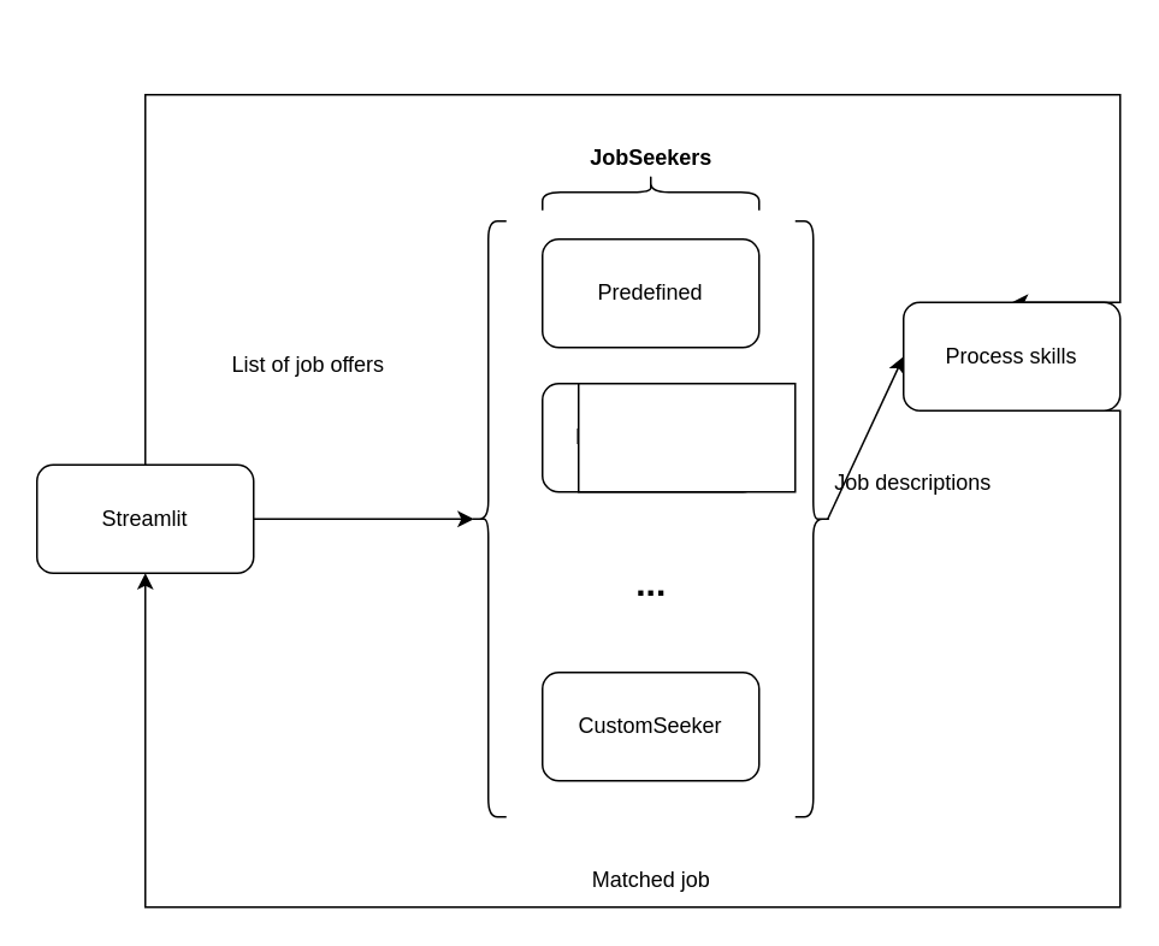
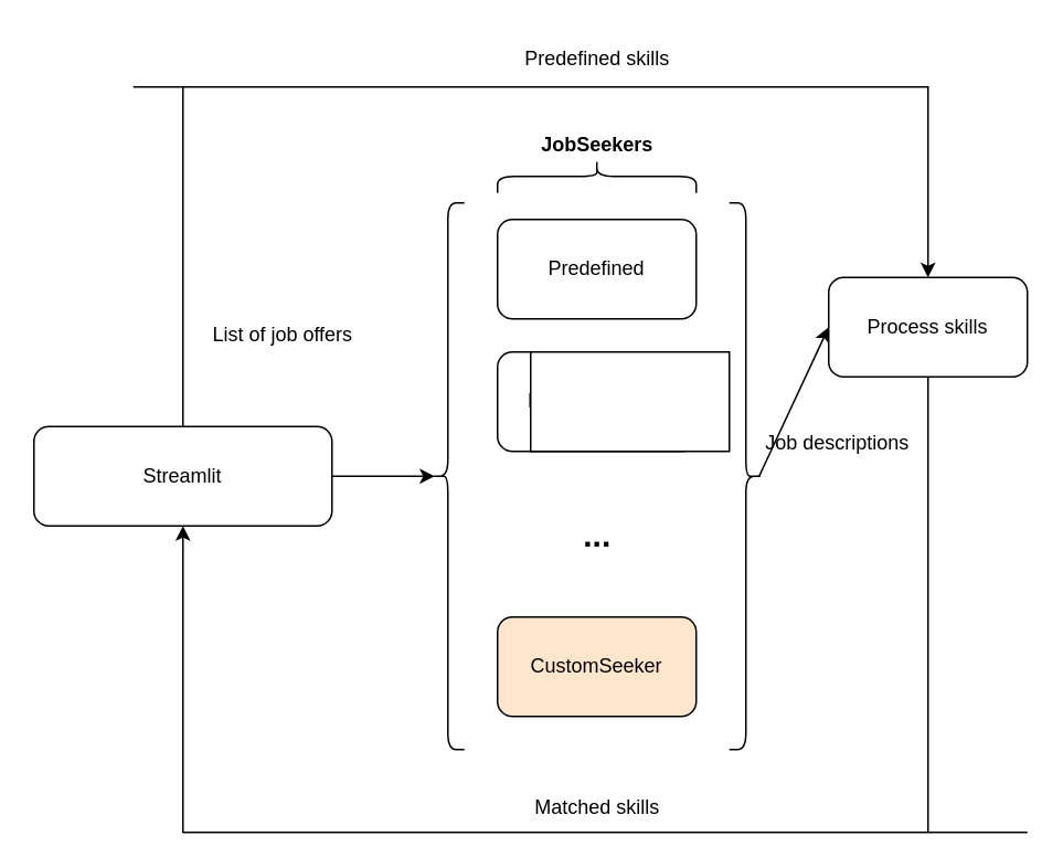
+ <mxCell id="18" value="Predefined skills" style="text;html=1;align=center;verticalAlign=middle;resizable=0;points=[];autosize=1;strokeColor=none;fillColor=none;" parent="1" vertex="1"><mxGeometry x="305" y="20" width="110" height="30" as="geometry" /></mxCell>
- <mxCell id="4" value="Streamlit" style="rounded=1;whiteSpace=wrap;html=1;" parent="1" vertex="1"><mxGeometry x="20" y="257" width="120" height="60" as="geometry" /></mxCell>
+ <mxCell id="4" value="Streamlit" style="rounded=1;whiteSpace=wrap;html=1;" parent="1" vertex="1"><mxGeometry x="20" y="257" width="180" height="60" as="geometry" /></mxCell>
- <mxCell id="9" value="CustomSeeker" style="rounded=1;whiteSpace=wrap;html=1;" parent="1" vertex="1"><mxGeometry x="300" y="372" width="120" height="60" as="geometry" /></mxCell>
+ <mxCell id="9" value="CustomSeeker" style="rounded=1;whiteSpace=wrap;html=1;fillColor=#ffe6cc;" parent="1" vertex="1"><mxGeometry x="300" y="372" width="120" height="60" as="geometry" /></mxCell>
- <mxCell id="19" value="Matched job" style="text;html=1;align=center;verticalAlign=middle;resizable=0;points=[];autosize=1;strokeColor=none;fillColor=none;" parent="1" vertex="1"><mxGeometry x="310" y="472" width="100" height="30" as="geometry" /></mxCell>
+ <mxCell id="19" value="Matched skills" style="text;html=1;align=center;verticalAlign=middle;resizable=0;points=[];autosize=1;strokeColor=none;fillColor=none;" parent="1" vertex="1"><mxGeometry x="310" y="472" width="100" height="30" as="geometry" /></mxCell>
